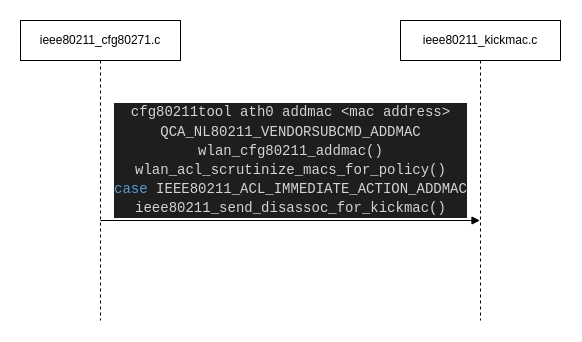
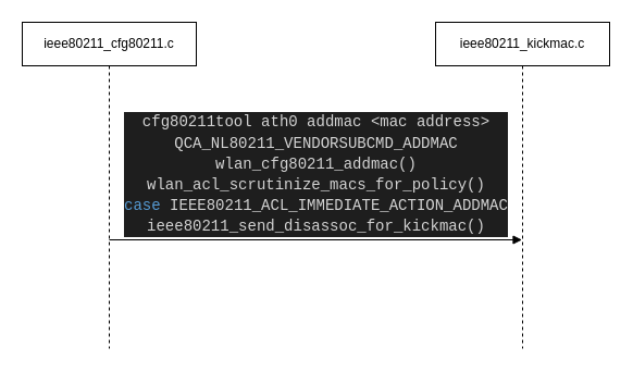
- <mxCell id="2" value="ieee80211_cfg80271.c" style="shape=umlLifeline;perimeter=lifelinePerimeter;whiteSpace=wrap;html=1;container=1;collapsible=0;recursiveResize=0;outlineConnect=0;" parent="1" vertex="1"><mxGeometry width="160" height="300" as="geometry" x="20" y="20" /></mxCell>
+ <mxCell id="2" value="ieee80211_cfg80211.c" style="shape=umlLifeline;perimeter=lifelinePerimeter;whiteSpace=wrap;html=1;container=1;collapsible=0;recursiveResize=0;outlineConnect=0;" parent="1" vertex="1"><mxGeometry width="160" height="300" as="geometry" x="20" y="20" /></mxCell>
